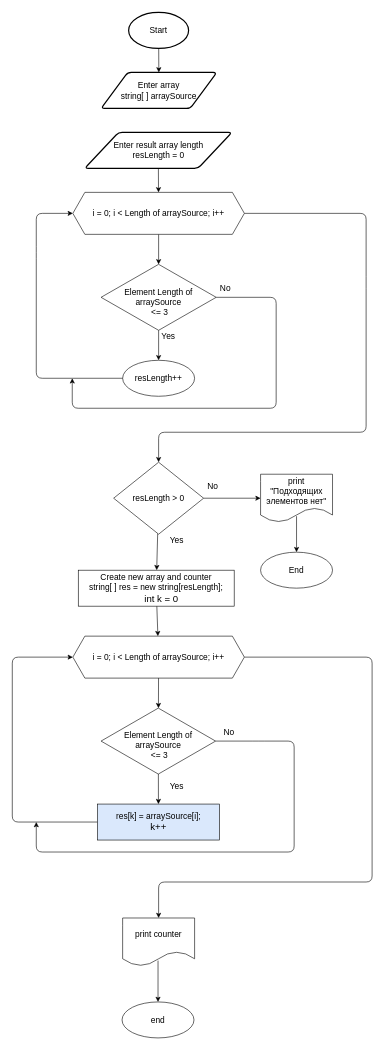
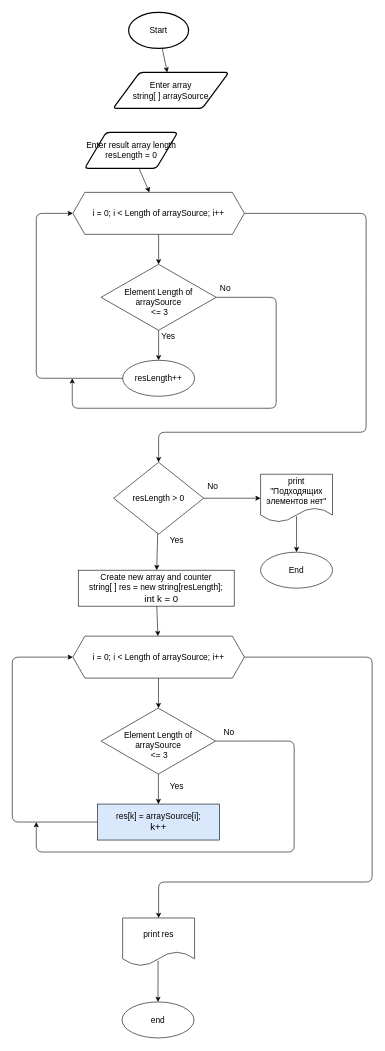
- <mxCell id="4" value="&lt;font style=&quot;font-size: 14px&quot;&gt;Enter array&lt;br&gt;string[ ] arraySource&lt;/font&gt;" style="shape=parallelogram;html=1;strokeWidth=2;perimeter=parallelogramPerimeter;whiteSpace=wrap;rounded=1;arcSize=12;size=0.23;" parent="1" vertex="1"><mxGeometry x="168" y="120" width="193" height="60" as="geometry" /></mxCell>
+ <mxCell id="4" value="&lt;font style=&quot;font-size: 14px&quot;&gt;Enter array&lt;br&gt;string[ ] arraySource&lt;/font&gt;" style="shape=parallelogram;html=1;strokeWidth=2;perimeter=parallelogramPerimeter;whiteSpace=wrap;rounded=1;arcSize=12;size=0.23;" parent="1" vertex="1"><mxGeometry x="188" y="120" width="193" height="60" as="geometry" /></mxCell>
- <mxCell id="6" value="&lt;font style=&quot;font-size: 14px&quot;&gt;Enter result array length&lt;br&gt;resLength = 0&lt;/font&gt;" style="shape=parallelogram;html=1;strokeWidth=2;perimeter=parallelogramPerimeter;whiteSpace=wrap;rounded=1;arcSize=12;size=0.23;" parent="1" vertex="1"><mxGeometry x="140.75" y="220" width="245.5" height="60" as="geometry" /></mxCell>
+ <mxCell id="6" value="&lt;font style=&quot;font-size: 14px&quot;&gt;Enter result array length&lt;br&gt;resLength = 0&lt;/font&gt;" style="shape=parallelogram;html=1;strokeWidth=2;perimeter=parallelogramPerimeter;whiteSpace=wrap;rounded=1;arcSize=12;size=0.23;" parent="1" vertex="1"><mxGeometry x="140.75" y="220" width="155" height="60" as="geometry" /></mxCell>
- <mxCell id="38" value="&lt;font style=&quot;font-size: 14px&quot;&gt;print counter&lt;/font&gt;" style="shape=document;whiteSpace=wrap;html=1;boundedLbl=1;" vertex="1" parent="1"><mxGeometry x="204" y="1530" width="120" height="80" as="geometry" /></mxCell>
+ <mxCell id="38" value="&lt;font style=&quot;font-size: 14px&quot;&gt;print res&lt;/font&gt;" style="shape=document;whiteSpace=wrap;html=1;boundedLbl=1;" vertex="1" parent="1"><mxGeometry x="204" y="1530" width="120" height="80" as="geometry" /></mxCell>
